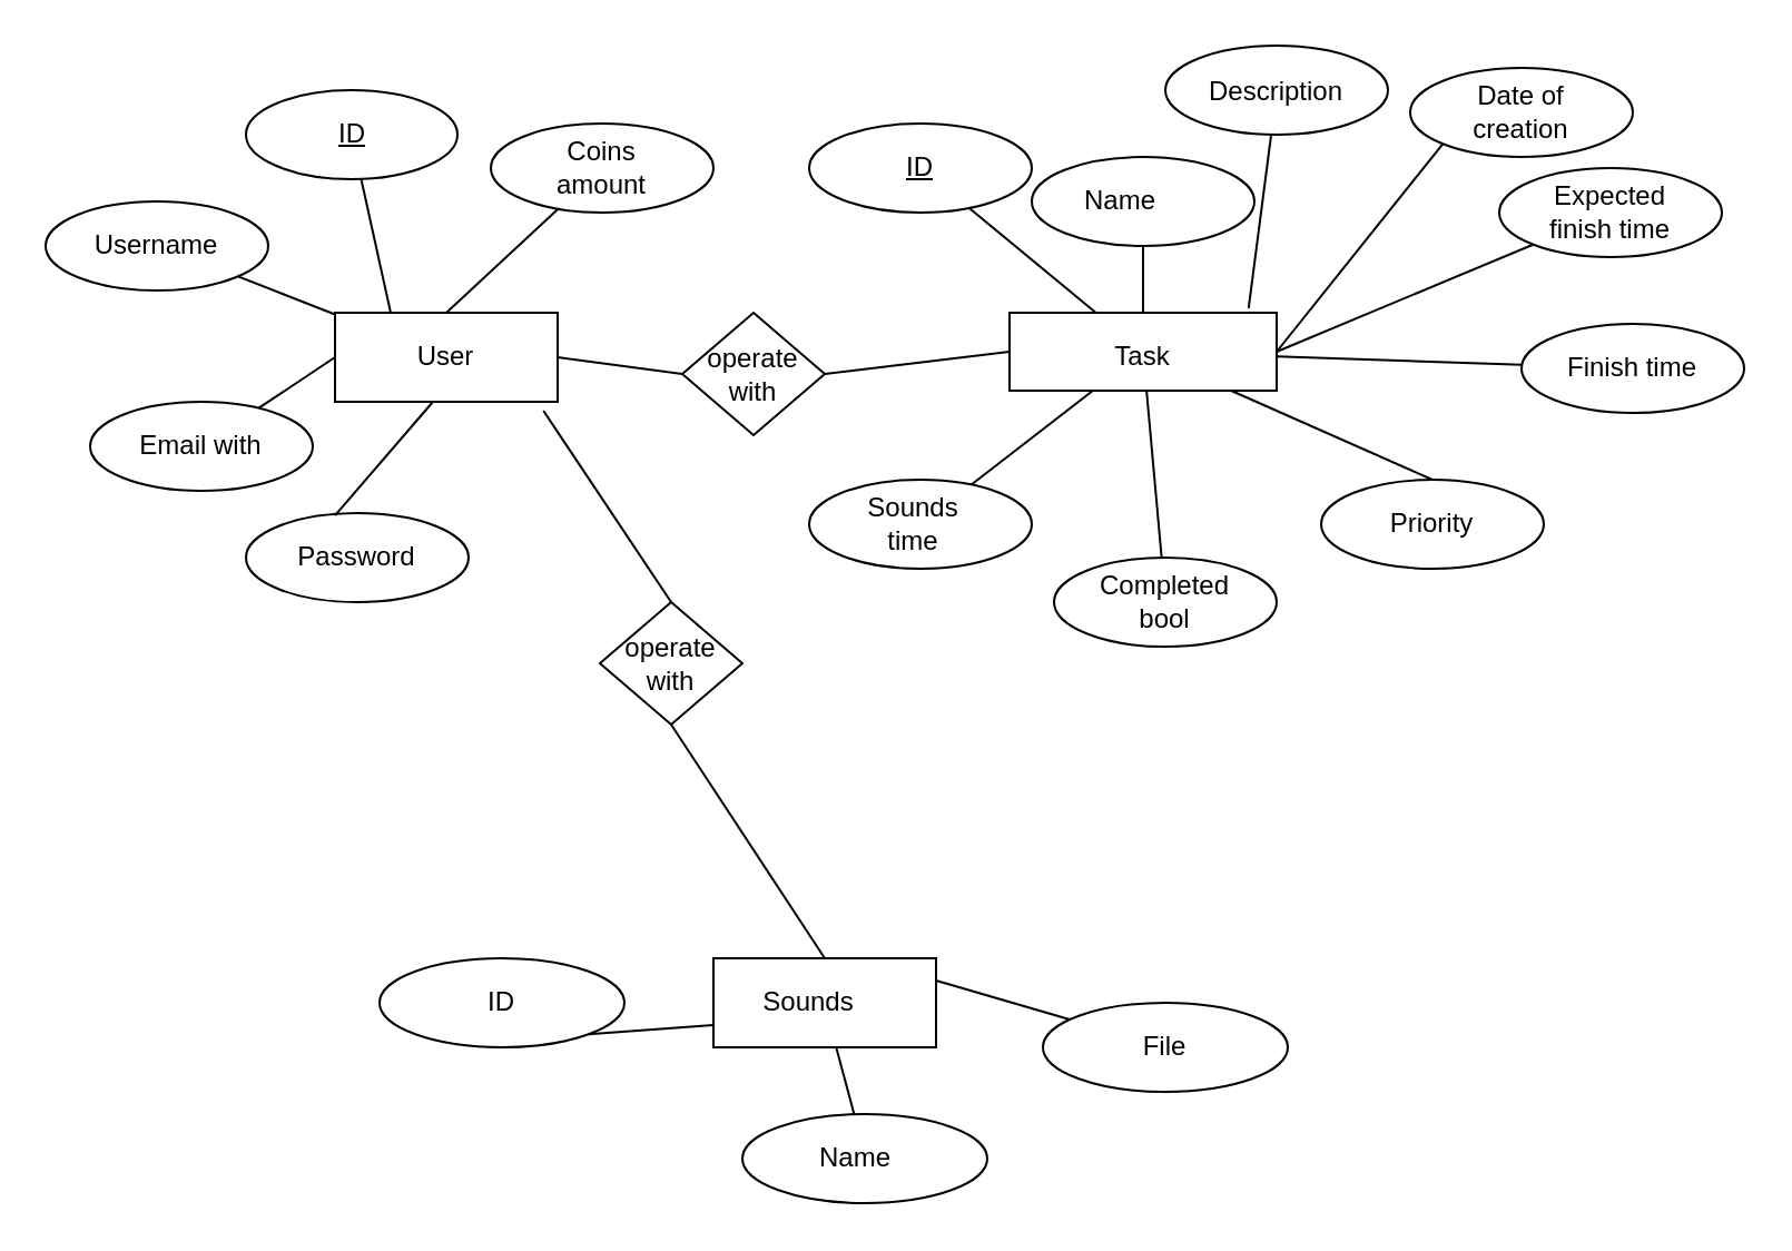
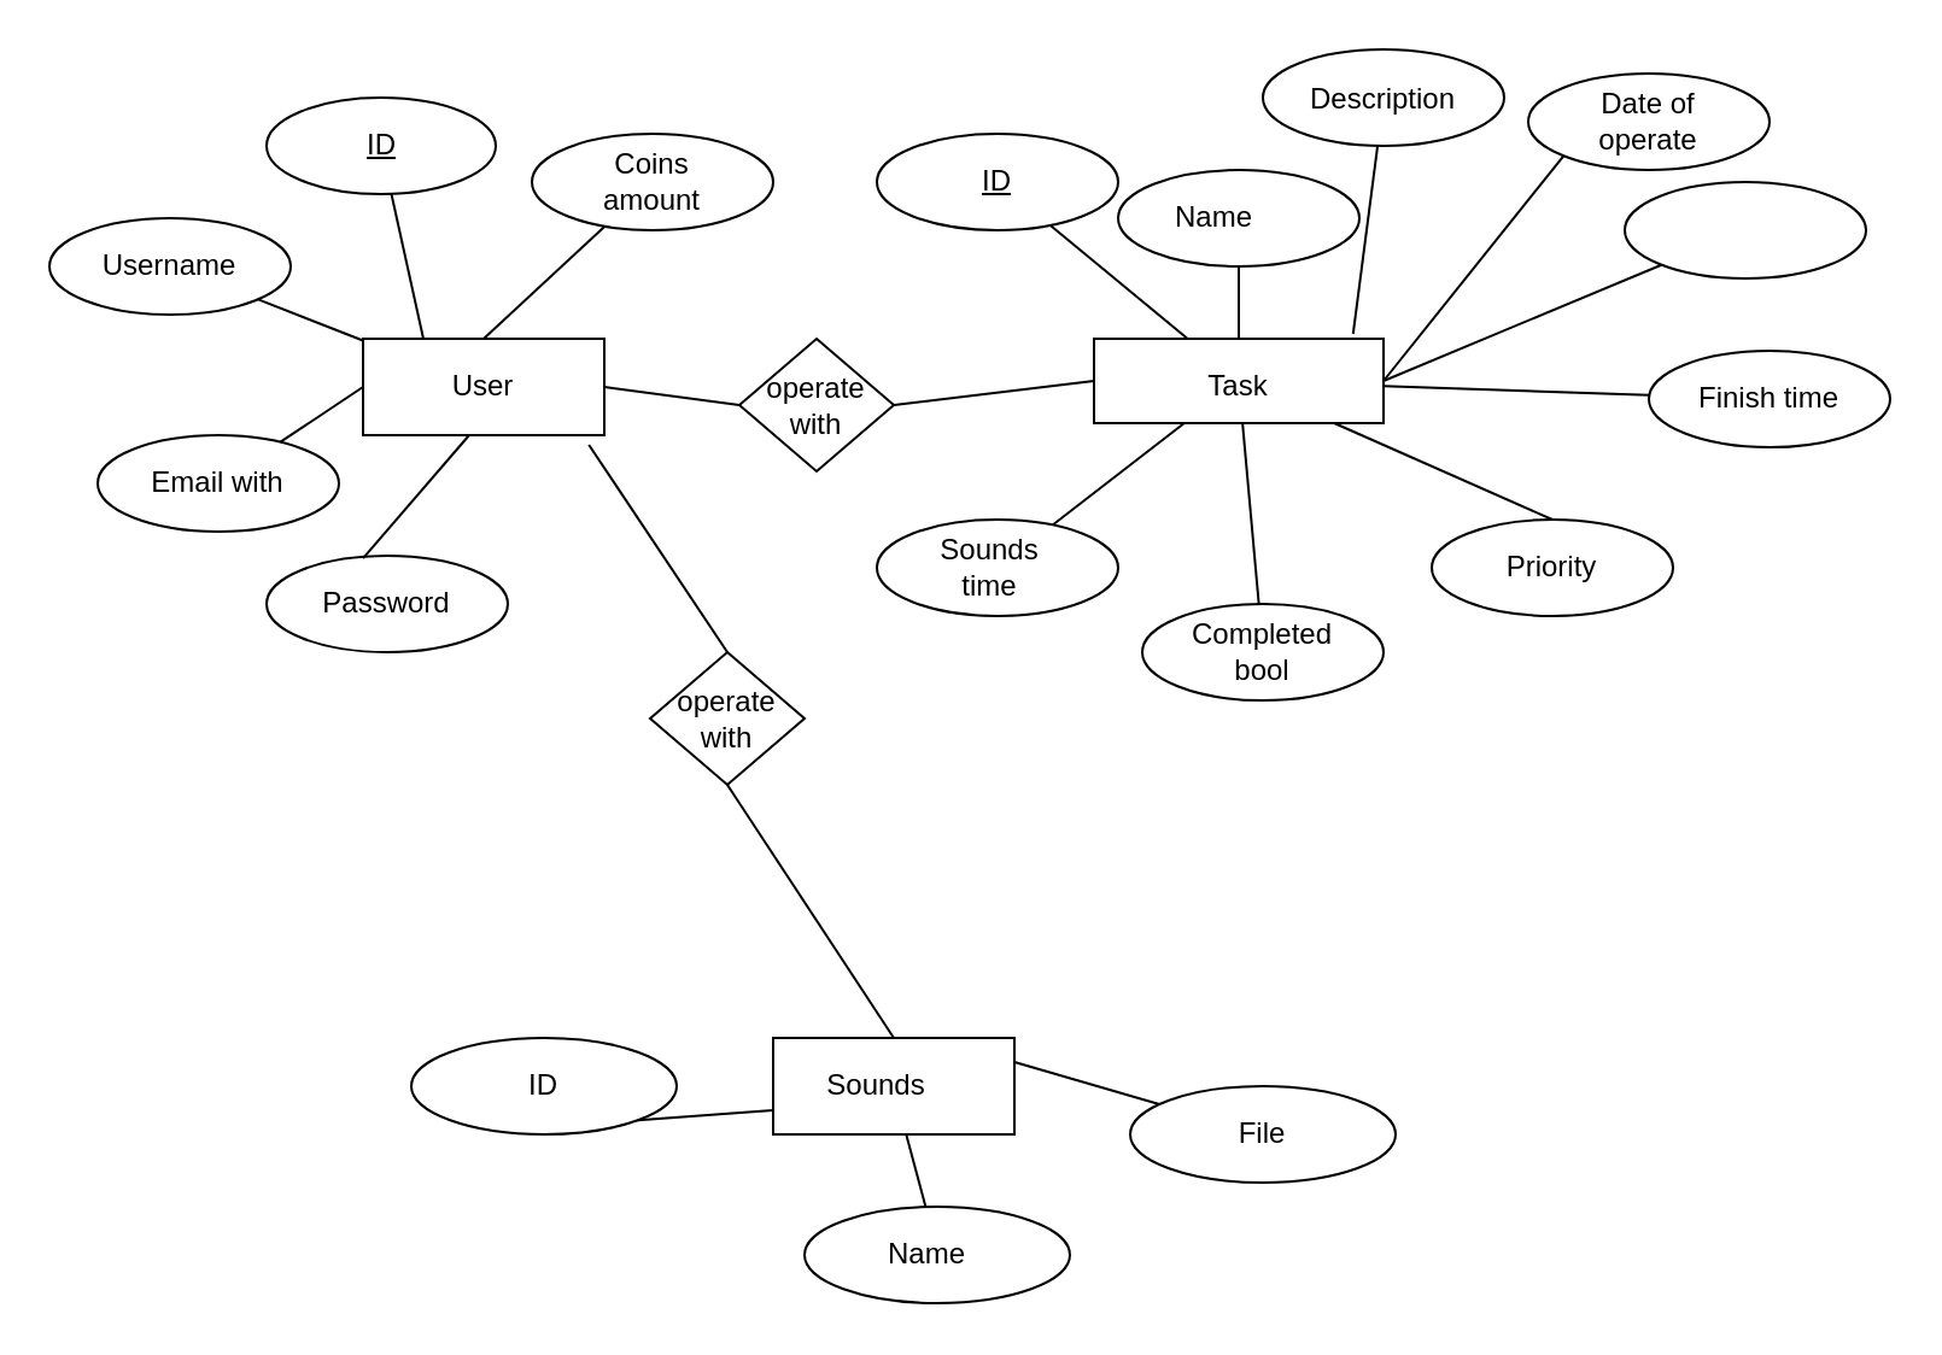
- <mxCell id="42" value="Date of creation" style="text;html=1;strokeColor=none;fillColor=none;align=center;verticalAlign=middle;whiteSpace=wrap;rounded=0;" parent="1" vertex="1"><mxGeometry x="653" y="35" width="60" height="30" as="geometry" /></mxCell>
+ <mxCell id="42" value="Date of operate" style="text;html=1;strokeColor=none;fillColor=none;align=center;verticalAlign=middle;whiteSpace=wrap;rounded=0;" parent="1" vertex="1"><mxGeometry x="653" y="35" width="60" height="30" as="geometry" /></mxCell>
- <mxCell id="43" value="Expected finish time" style="text;html=1;strokeColor=none;fillColor=none;align=center;verticalAlign=middle;whiteSpace=wrap;rounded=0;" parent="1" vertex="1"><mxGeometry x="693" y="80" width="60" height="30" as="geometry" /></mxCell>
